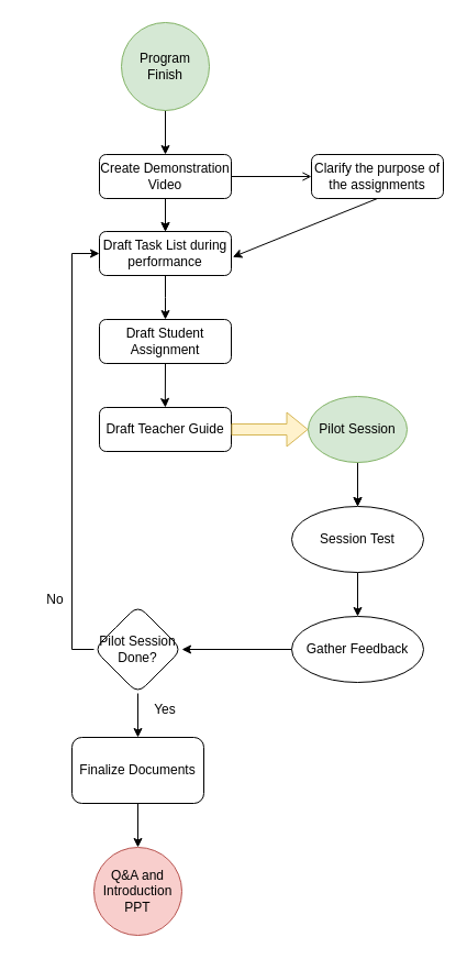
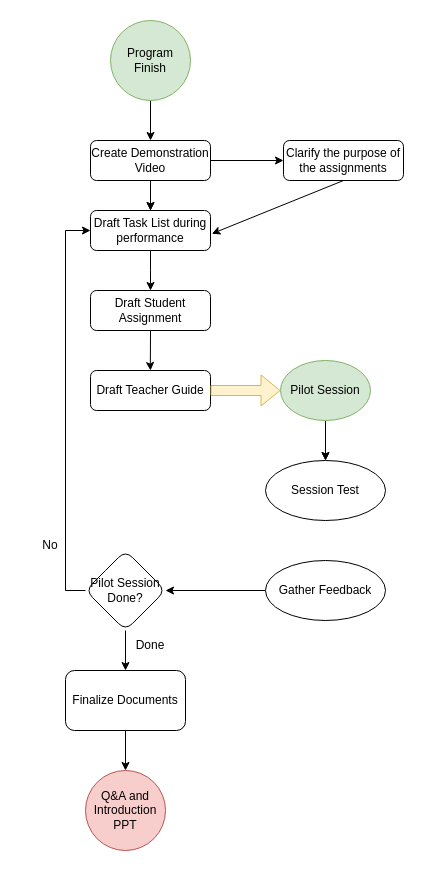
- <mxCell id="5" value="" style="endArrow=open;html=1;rounded=0;" edge="1" parent="1" source="3" target="6"><mxGeometry width="50" height="50" relative="1" as="geometry"><mxPoint x="210" y="139.84" as="sourcePoint" /><mxPoint x="290" y="139.84" as="targetPoint" /></mxGeometry></mxCell>
+ <mxCell id="5" value="" style="endArrow=classic;html=1;rounded=0;" edge="1" parent="1" source="3" target="6"><mxGeometry width="50" height="50" relative="1" as="geometry"><mxPoint x="210" y="139.84" as="sourcePoint" /><mxPoint x="290" y="139.84" as="targetPoint" /></mxGeometry></mxCell>
- <mxCell id="18" value="" style="edgeStyle=orthogonalEdgeStyle;rounded=0;orthogonalLoop=1;jettySize=auto;html=1;" edge="1" parent="1" source="19" target="21"><mxGeometry relative="1" as="geometry" /></mxCell>
- <mxCell id="28" value="Yes" style="text;html=1;align=center;verticalAlign=middle;whiteSpace=wrap;rounded=0;" vertex="1" parent="1"><mxGeometry x="120" y="630" width="60" height="30" as="geometry" /></mxCell>
+ <mxCell id="28" value="Done" style="text;html=1;align=center;verticalAlign=middle;whiteSpace=wrap;rounded=0;" vertex="1" parent="1"><mxGeometry x="120" y="630" width="60" height="30" as="geometry" /></mxCell>
